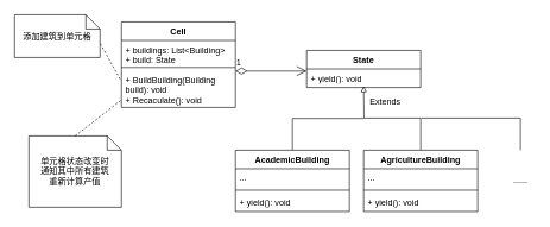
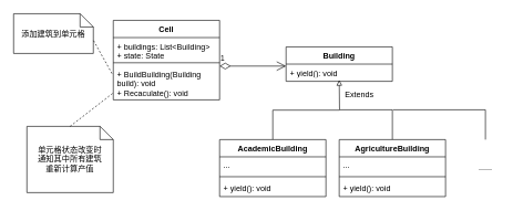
- <mxCell id="3" value="+ buildings: List&amp;lt;Building&amp;gt;&lt;br&gt;+ build: State" style="text;strokeColor=none;fillColor=none;align=left;verticalAlign=top;spacingLeft=4;spacingRight=4;overflow=hidden;rotatable=0;points=[[0,0.5],[1,0.5]];portConstraint=eastwest;whiteSpace=wrap;html=1;" vertex="1" parent="2"><mxGeometry y="26" width="160" height="34" as="geometry" /></mxCell>
+ <mxCell id="3" value="+ buildings: List&amp;lt;Building&amp;gt;&lt;br&gt;+ state: State" style="text;strokeColor=none;fillColor=none;align=left;verticalAlign=top;spacingLeft=4;spacingRight=4;overflow=hidden;rotatable=0;points=[[0,0.5],[1,0.5]];portConstraint=eastwest;whiteSpace=wrap;html=1;" vertex="1" parent="2"><mxGeometry y="26" width="160" height="34" as="geometry" /></mxCell>
- <mxCell id="6" value="State" style="swimlane;fontStyle=1;align=center;verticalAlign=top;childLayout=stackLayout;horizontal=1;startSize=26;horizontalStack=0;resizeParent=1;resizeParentMax=0;resizeLast=0;collapsible=1;marginBottom=0;whiteSpace=wrap;html=1;" vertex="1" parent="1"><mxGeometry x="430" y="70" width="160" height="52" as="geometry" /></mxCell>
+ <mxCell id="6" value="Building" style="swimlane;fontStyle=1;align=center;verticalAlign=top;childLayout=stackLayout;horizontal=1;startSize=26;horizontalStack=0;resizeParent=1;resizeParentMax=0;resizeLast=0;collapsible=1;marginBottom=0;whiteSpace=wrap;html=1;" vertex="1" parent="1"><mxGeometry x="430" y="70" width="160" height="52" as="geometry" /></mxCell>
